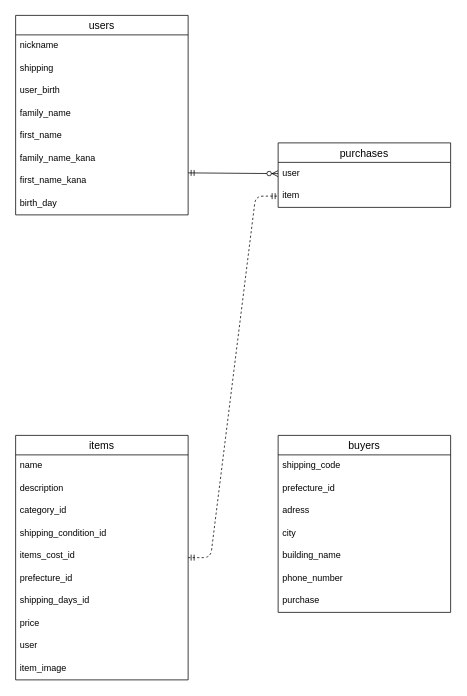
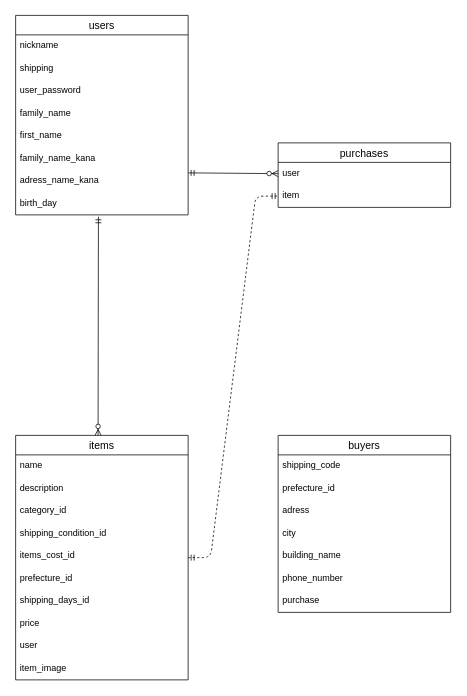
- <mxCell id="5" value="user_birth" style="text;strokeColor=none;fillColor=none;spacingLeft=4;spacingRight=4;overflow=hidden;rotatable=0;points=[[0,0.5],[1,0.5]];portConstraint=eastwest;fontSize=12;" parent="2" vertex="1"><mxGeometry y="86" width="230" height="30" as="geometry" /></mxCell>
+ <mxCell id="5" value="user_password" style="text;strokeColor=none;fillColor=none;spacingLeft=4;spacingRight=4;overflow=hidden;rotatable=0;points=[[0,0.5],[1,0.5]];portConstraint=eastwest;fontSize=12;" parent="2" vertex="1"><mxGeometry y="86" width="230" height="30" as="geometry" /></mxCell>
- <mxCell id="9" value="first_name_kana" style="text;strokeColor=none;fillColor=none;spacingLeft=4;spacingRight=4;overflow=hidden;rotatable=0;points=[[0,0.5],[1,0.5]];portConstraint=eastwest;fontSize=12;" parent="2" vertex="1"><mxGeometry y="206" width="230" height="30" as="geometry" /></mxCell>
+ <mxCell id="9" value="adress_name_kana" style="text;strokeColor=none;fillColor=none;spacingLeft=4;spacingRight=4;overflow=hidden;rotatable=0;points=[[0,0.5],[1,0.5]];portConstraint=eastwest;fontSize=12;" parent="2" vertex="1"><mxGeometry y="206" width="230" height="30" as="geometry" /></mxCell>
+ <mxCell id="30" value="" style="fontSize=12;html=1;endArrow=ERzeroToMany;startArrow=ERmandOne;exitX=0.48;exitY=1.084;exitDx=0;exitDy=0;exitPerimeter=0;entryX=0.478;entryY=0;entryDx=0;entryDy=0;entryPerimeter=0;" parent="1" source="10" target="11" edge="1"><mxGeometry width="100" height="100" relative="1" as="geometry"><mxPoint x="50" y="360" as="sourcePoint" /><mxPoint x="130" y="500" as="targetPoint" /></mxGeometry></mxCell>
